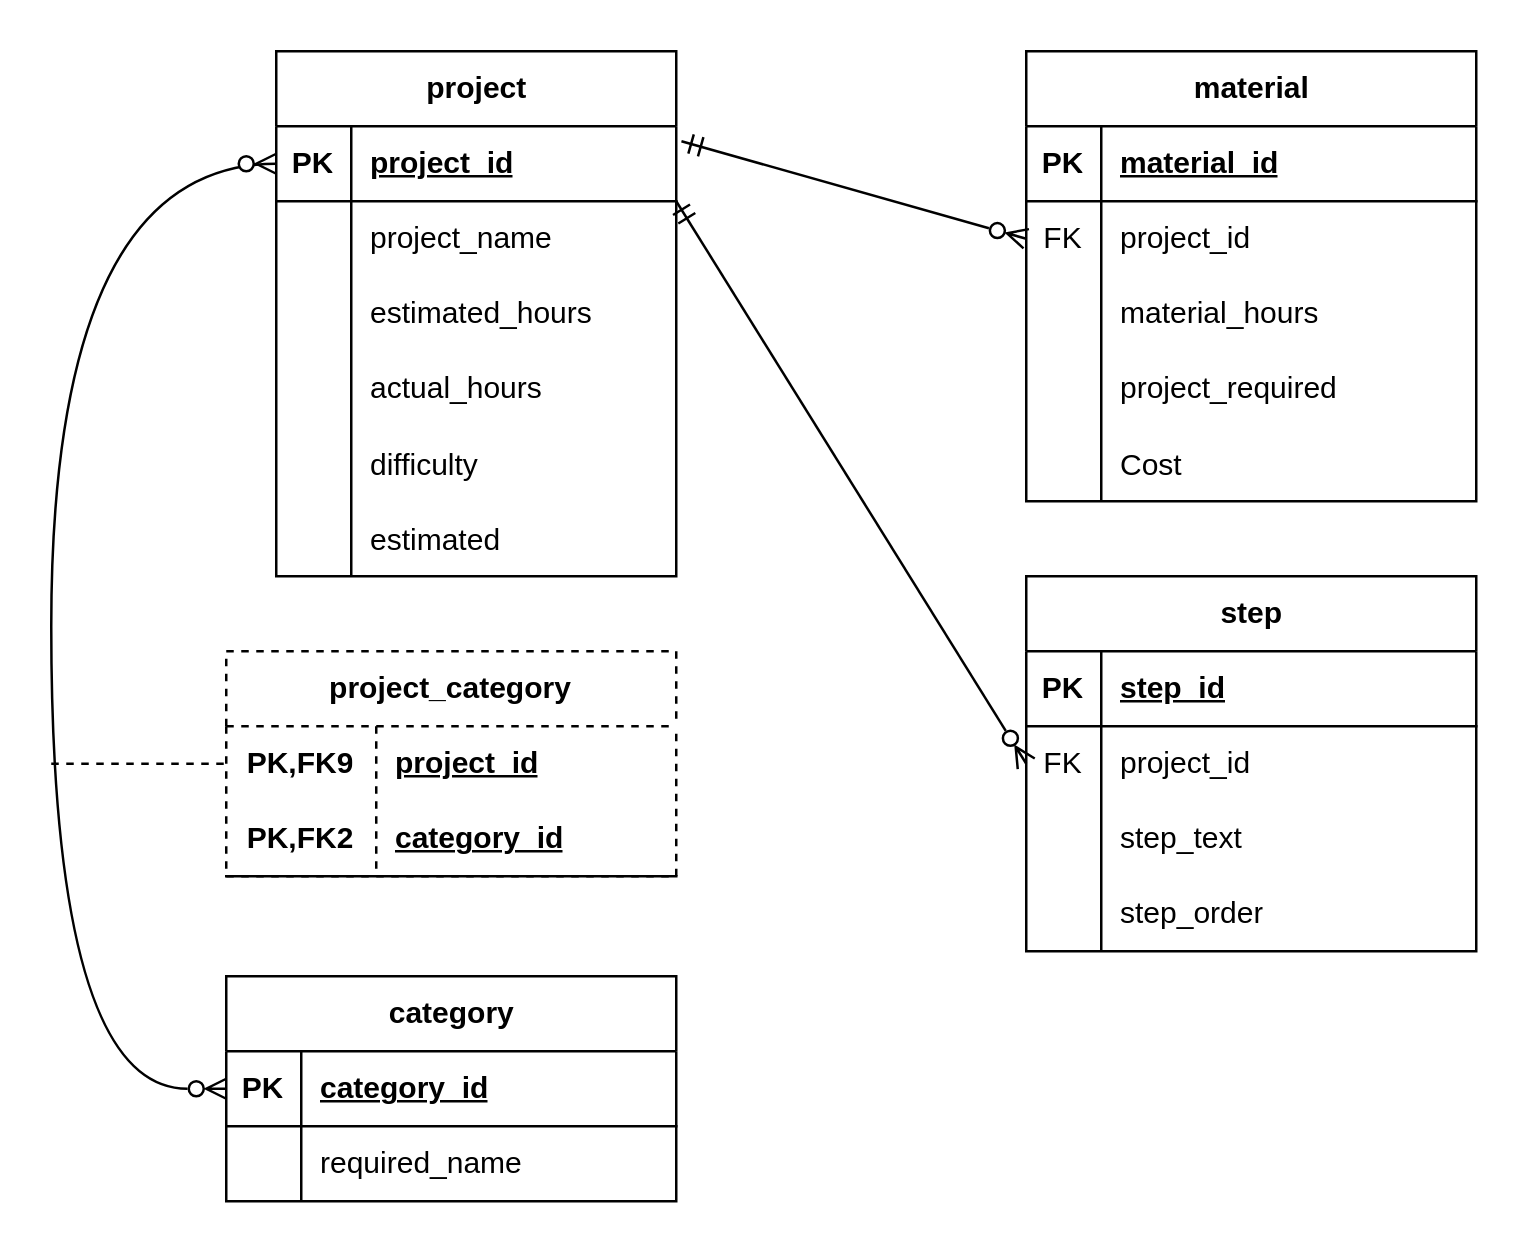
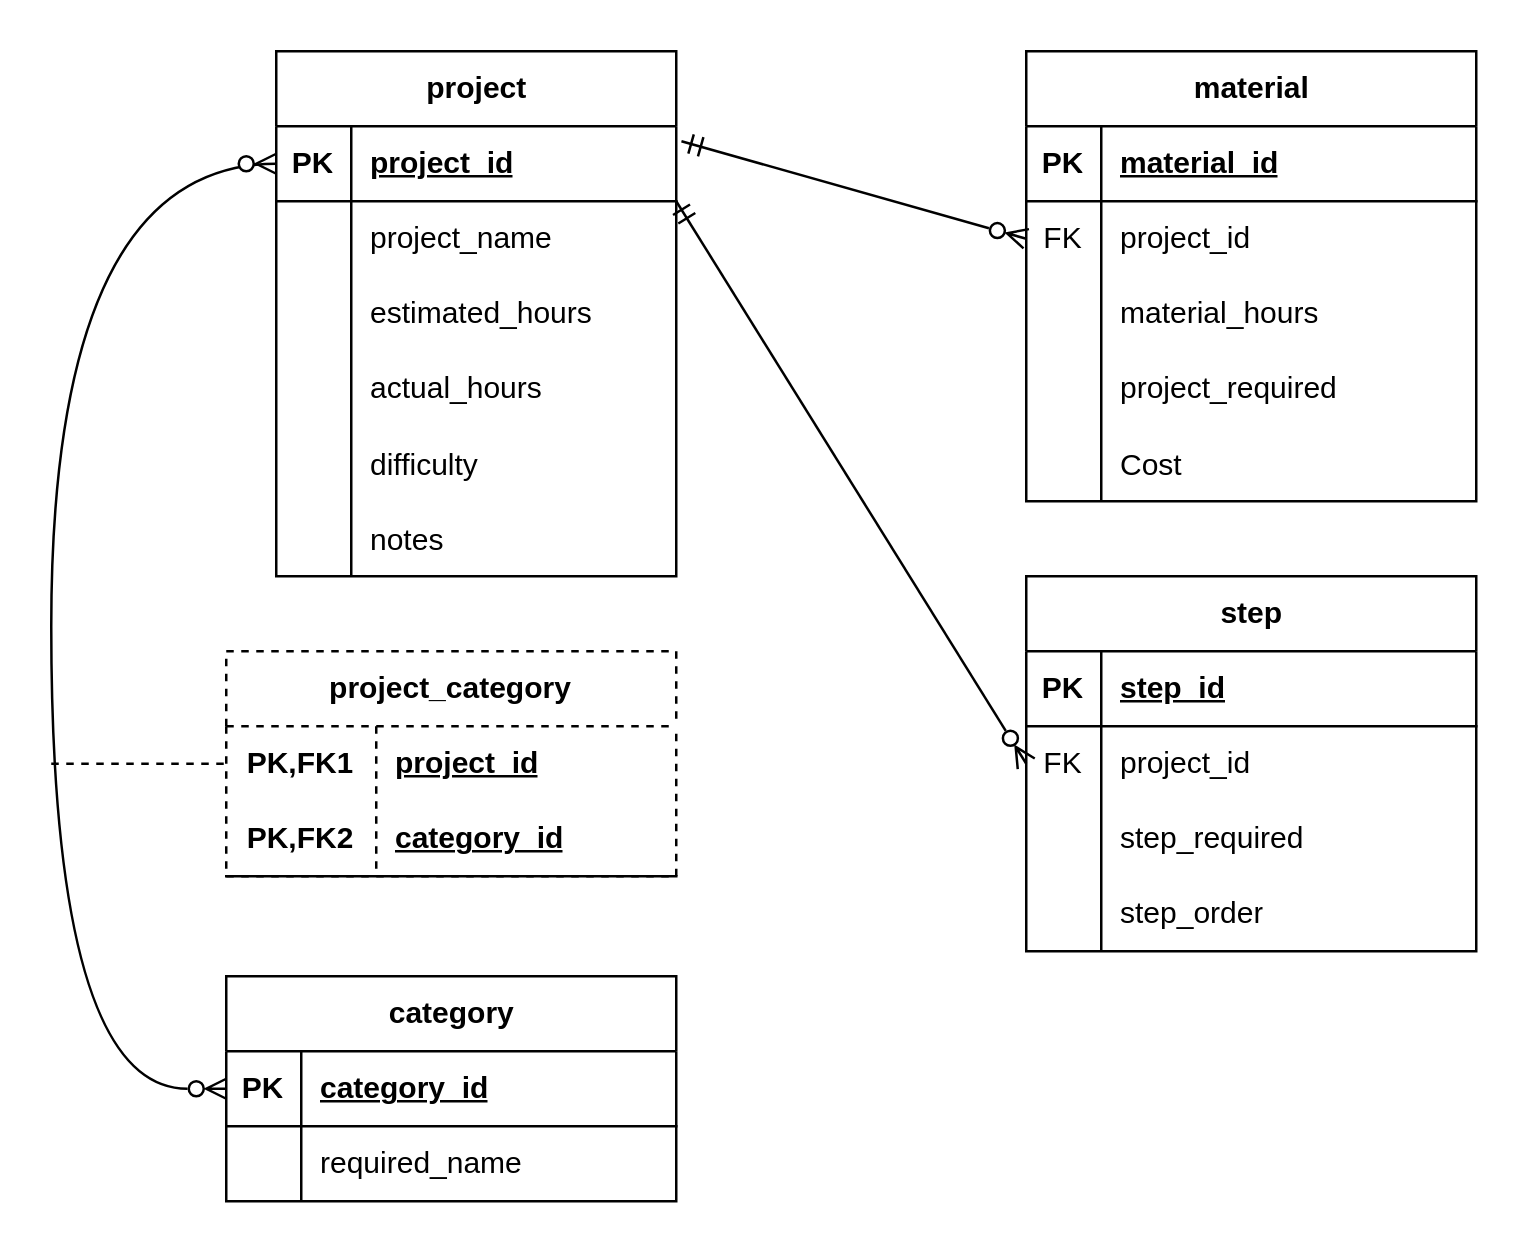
- <mxCell id="20" value="estimated" style="shape=partialRectangle;connectable=0;fillColor=none;top=0;left=0;bottom=0;right=0;align=left;spacingLeft=6;overflow=hidden;" vertex="1" parent="18"><mxGeometry x="30" width="130" height="30" as="geometry"><mxRectangle width="130" height="30" as="alternateBounds" /></mxGeometry></mxCell>
+ <mxCell id="20" value="notes" style="shape=partialRectangle;connectable=0;fillColor=none;top=0;left=0;bottom=0;right=0;align=left;spacingLeft=6;overflow=hidden;" vertex="1" parent="18"><mxGeometry x="30" width="130" height="30" as="geometry"><mxRectangle width="130" height="30" as="alternateBounds" /></mxGeometry></mxCell>
- <mxCell id="52" value="PK,FK9" style="shape=partialRectangle;connectable=0;fillColor=none;top=0;left=0;bottom=0;right=0;fontStyle=1;overflow=hidden;html=1;whiteSpace=wrap;" vertex="1" parent="51"><mxGeometry width="60" height="30" as="geometry"><mxRectangle width="60" height="30" as="alternateBounds" /></mxGeometry></mxCell>
+ <mxCell id="52" value="PK,FK1" style="shape=partialRectangle;connectable=0;fillColor=none;top=0;left=0;bottom=0;right=0;fontStyle=1;overflow=hidden;html=1;whiteSpace=wrap;" vertex="1" parent="51"><mxGeometry width="60" height="30" as="geometry"><mxRectangle width="60" height="30" as="alternateBounds" /></mxGeometry></mxCell>
- <mxCell id="46" value="step_text" style="shape=partialRectangle;connectable=0;fillColor=none;top=0;left=0;bottom=0;right=0;align=left;spacingLeft=6;overflow=hidden;whiteSpace=wrap;html=1;" vertex="1" parent="44"><mxGeometry x="30" width="150" height="30" as="geometry"><mxRectangle width="150" height="30" as="alternateBounds" /></mxGeometry></mxCell>
+ <mxCell id="46" value="step_required" style="shape=partialRectangle;connectable=0;fillColor=none;top=0;left=0;bottom=0;right=0;align=left;spacingLeft=6;overflow=hidden;whiteSpace=wrap;html=1;" vertex="1" parent="44"><mxGeometry x="30" width="150" height="30" as="geometry"><mxRectangle width="150" height="30" as="alternateBounds" /></mxGeometry></mxCell>
